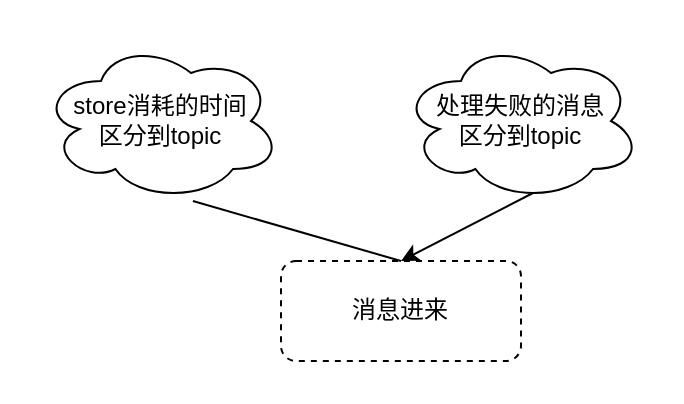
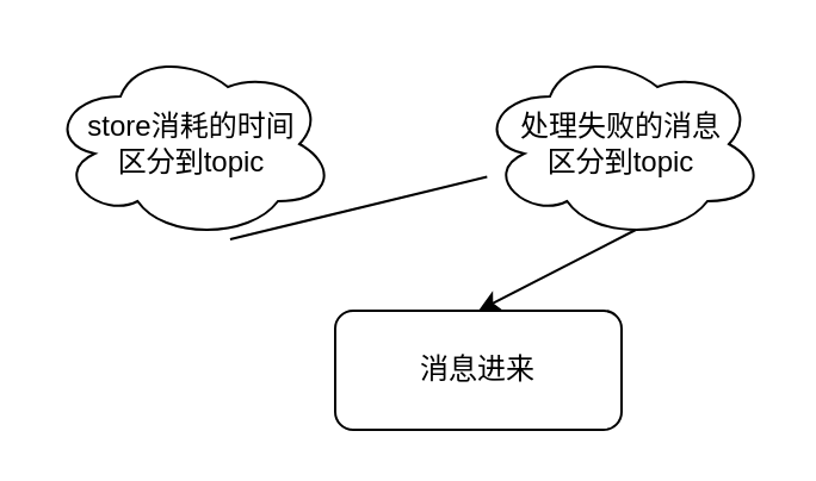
- <mxCell id="5" value="" style="endArrow=none;html=1;exitX=0.633;exitY=1;exitDx=0;exitDy=0;exitPerimeter=0;entryX=0.5;entryY=0;entryDx=0;entryDy=0;" edge="1" parent="1" source="3" target="2"><mxGeometry width="50" height="50" relative="1" as="geometry"><mxPoint y="310" as="sourcePoint" x="-10" /><mxPoint x="40" y="260" as="targetPoint" /></mxGeometry></mxCell>
+ <mxCell id="5" value="" style="endArrow=none;html=1;exitX=0.633;exitY=1;exitDx=0;exitDy=0;exitPerimeter=0;" edge="1" parent="1" source="3" target="4"><mxGeometry width="50" height="50" relative="1" as="geometry"><mxPoint y="310" as="sourcePoint" x="-10" /><mxPoint x="40" y="260" as="targetPoint" /></mxGeometry></mxCell>
- <mxCell id="2" value="消息进来" style="rounded=1;whiteSpace=wrap;html=1;dashed=1;" vertex="1" parent="1"><mxGeometry x="140" y="130" width="120" height="50" as="geometry" /></mxCell>
+ <mxCell id="2" value="消息进来" style="rounded=1;whiteSpace=wrap;html=1;" vertex="1" parent="1"><mxGeometry x="140" y="130" width="120" height="50" as="geometry" /></mxCell>
